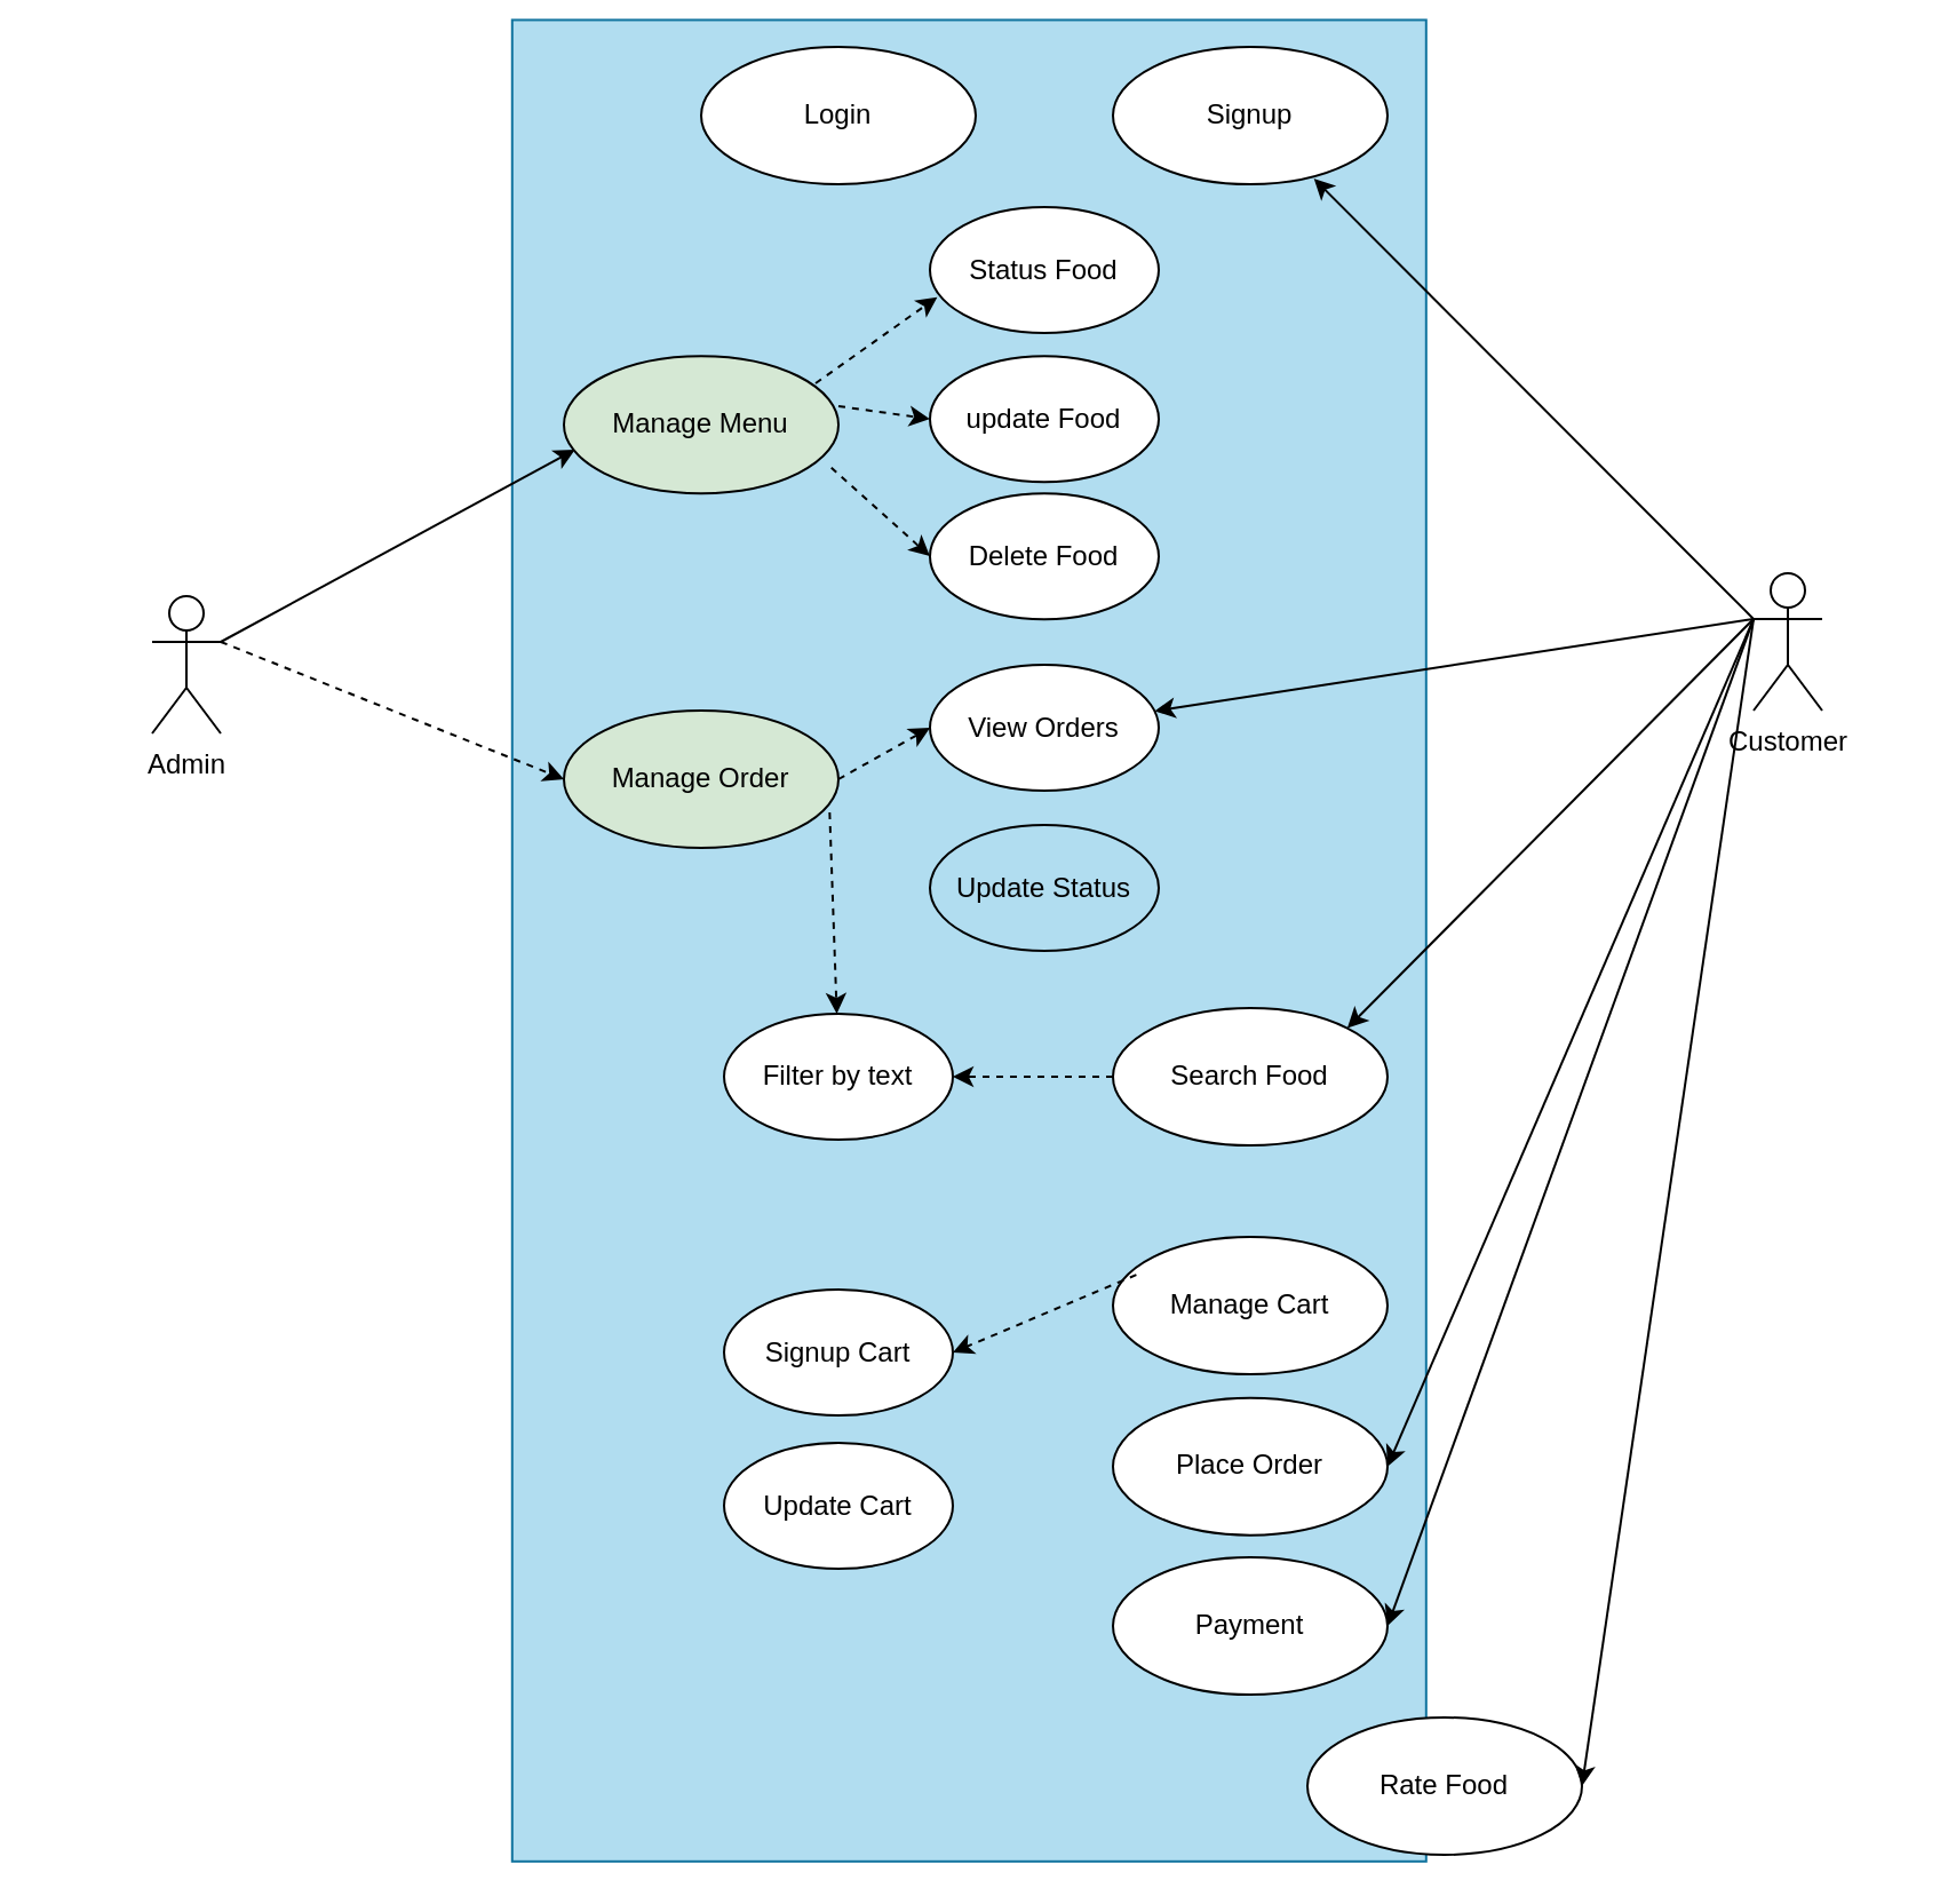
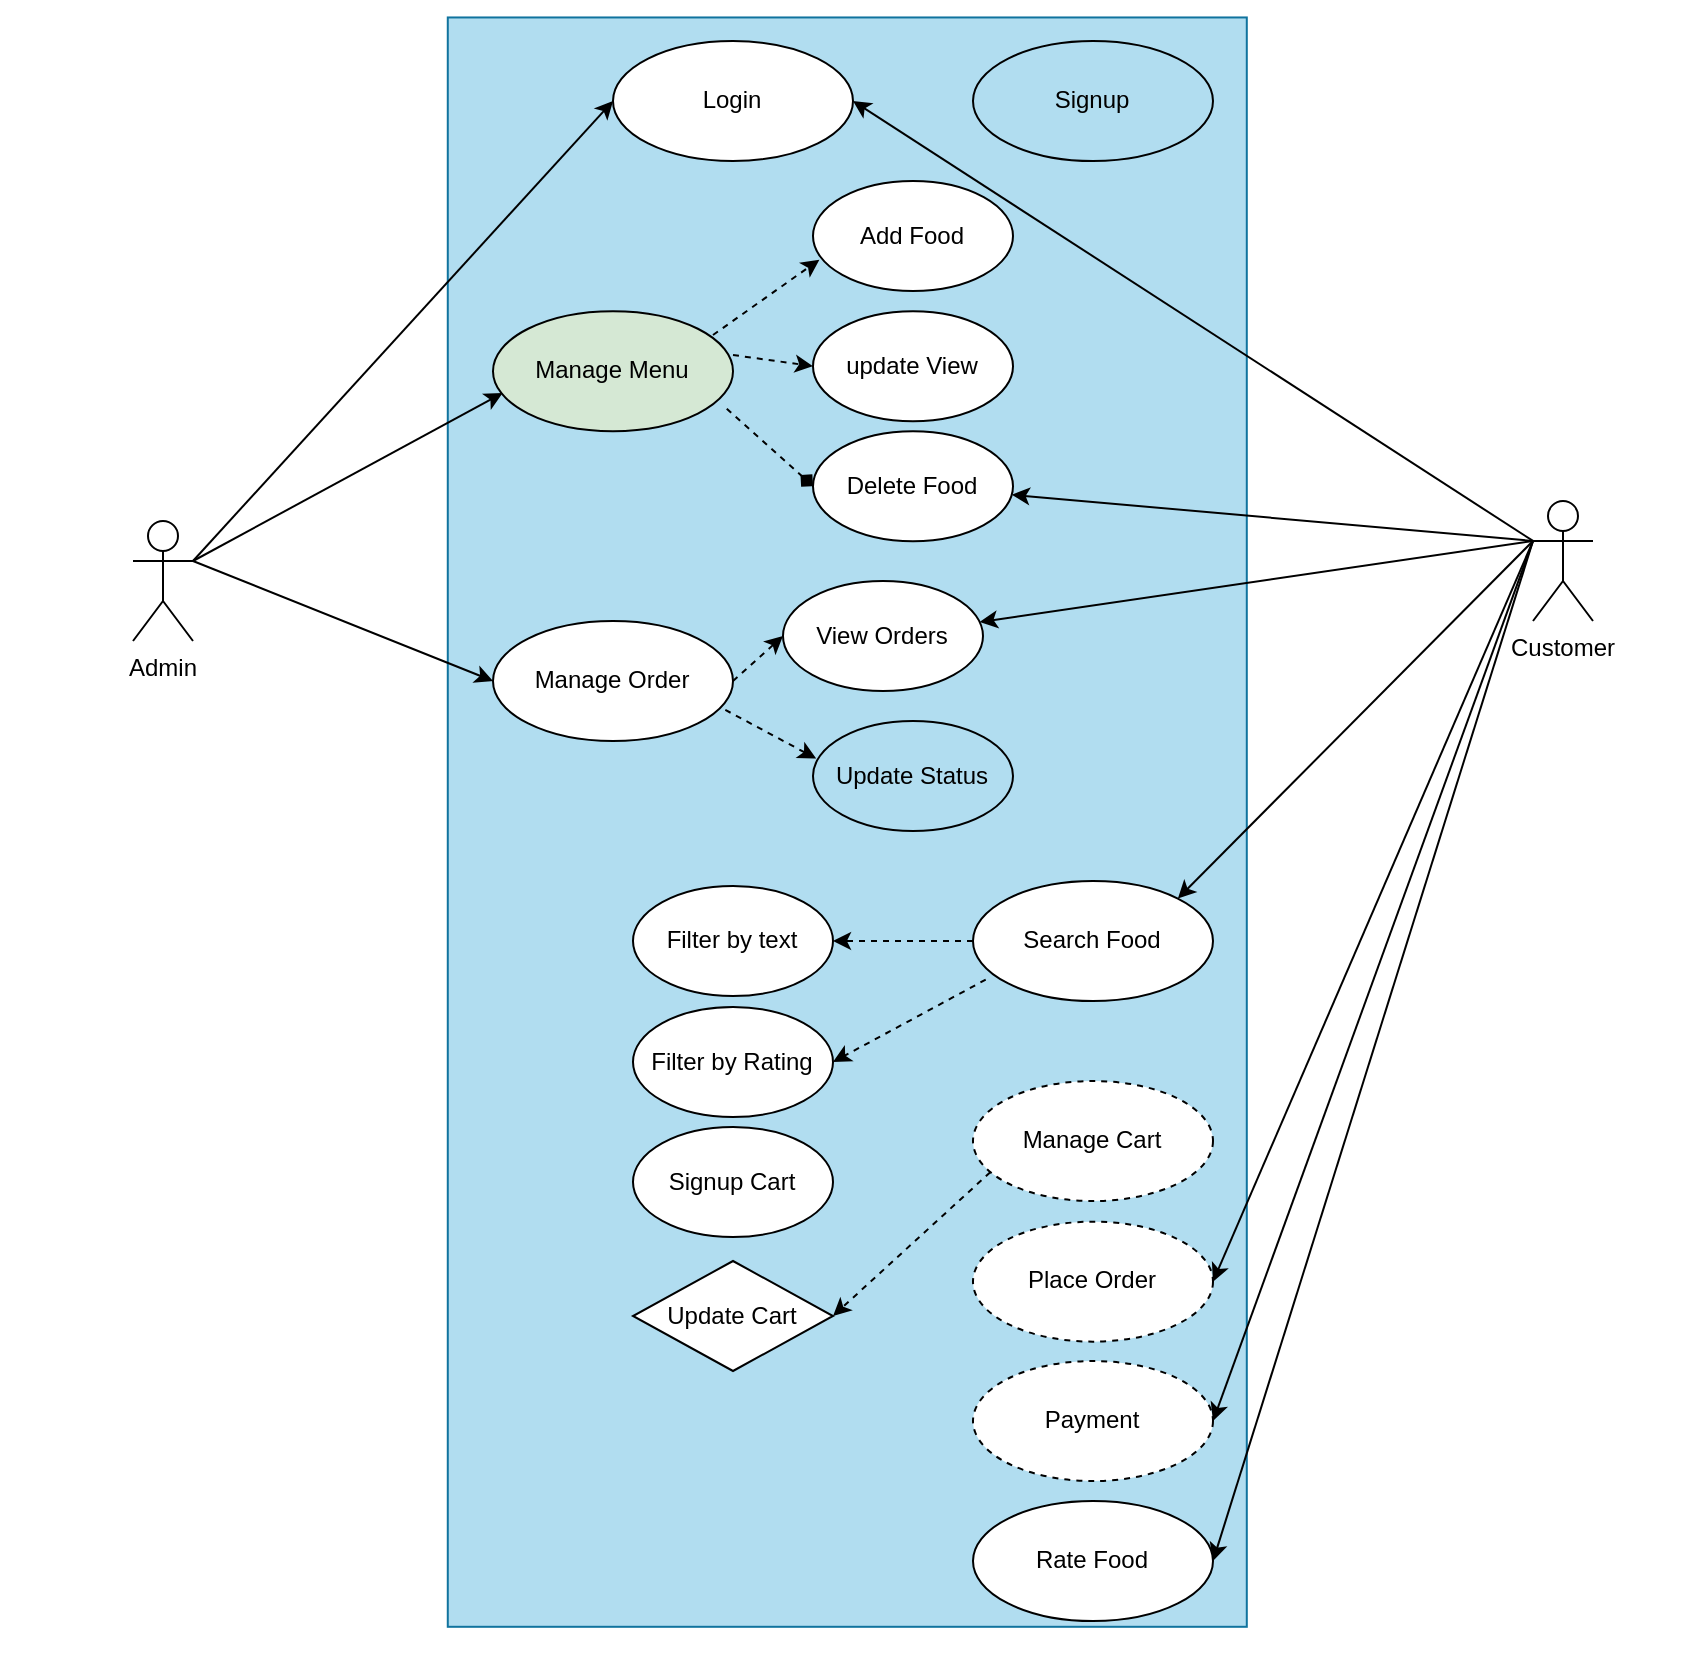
- <mxCell id="38" value="Signup" style="ellipse;whiteSpace=wrap;html=1;" vertex="1" parent="1"><mxGeometry x="486" y="20" width="120" height="60" as="geometry" /></mxCell>
+ <mxCell id="38" value="Signup" style="ellipse;whiteSpace=wrap;html=1;fillColor=#b1ddf0;" vertex="1" parent="1"><mxGeometry x="486" y="20" width="120" height="60" as="geometry" /></mxCell>
- <mxCell id="8" value="Status Food" style="ellipse;whiteSpace=wrap;html=1;" vertex="1" parent="1"><mxGeometry x="406" y="90" width="100" height="55" as="geometry" /></mxCell>
+ <mxCell id="8" value="Add Food" style="ellipse;whiteSpace=wrap;html=1;" vertex="1" parent="1"><mxGeometry x="406" y="90" width="100" height="55" as="geometry" /></mxCell>
+ <mxCell id="11" value="" style="endArrow=classic;html=1;rounded=0;entryX=1;entryY=0.5;entryDx=0;entryDy=0;exitX=0;exitY=0.333;exitDx=0;exitDy=0;exitPerimeter=0;" edge="1" parent="1" source="4" target="6"><mxGeometry width="50" height="50" relative="1" as="geometry"><mxPoint x="626" y="170" as="sourcePoint" /><mxPoint x="676" y="120" as="targetPoint" /></mxGeometry></mxCell>
+ <mxCell id="10" value="" style="endArrow=classic;html=1;rounded=0;exitX=1;exitY=0.333;exitDx=0;exitDy=0;exitPerimeter=0;entryX=0;entryY=0.5;entryDx=0;entryDy=0;" edge="1" parent="1" source="3" target="6"><mxGeometry width="50" height="50" relative="1" as="geometry"><mxPoint x="96" y="270" as="sourcePoint" /><mxPoint x="216" y="70" as="targetPoint" /></mxGeometry></mxCell>
- <mxCell id="39" value="" style="endArrow=classic;html=1;rounded=0;entryX=0.732;entryY=0.959;entryDx=0;entryDy=0;exitX=0;exitY=0.333;exitDx=0;exitDy=0;exitPerimeter=0;entryPerimeter=0;" edge="1" parent="1" source="4" target="38"><mxGeometry width="50" height="50" relative="1" as="geometry"><mxPoint x="776" y="280" as="sourcePoint" /><mxPoint x="436" y="60" as="targetPoint" /></mxGeometry></mxCell>
+ <mxCell id="39" value="" style="endArrow=classic;html=1;rounded=0;exitX=0;exitY=0.333;exitDx=0;exitDy=0;exitPerimeter=0;" edge="1" parent="1" source="4" target="14"><mxGeometry width="50" height="50" relative="1" as="geometry"><mxPoint x="776" y="280" as="sourcePoint" /><mxPoint x="436" y="60" as="targetPoint" /></mxGeometry></mxCell>
- <mxCell id="5" value="update Food" style="ellipse;whiteSpace=wrap;html=1;" vertex="1" parent="1"><mxGeometry x="406" y="155.08" width="100" height="55" as="geometry" /></mxCell>
+ <mxCell id="5" value="update View" style="ellipse;whiteSpace=wrap;html=1;" vertex="1" parent="1"><mxGeometry x="406" y="155.08" width="100" height="55" as="geometry" /></mxCell>
- <mxCell id="32" value="" style="html=1;labelBackgroundColor=#ffffff;startArrow=none;startFill=0;startSize=6;endArrow=classic;endFill=1;endSize=6;jettySize=auto;orthogonalLoop=1;strokeWidth=1;dashed=1;fontSize=14;rounded=0;exitX=0.974;exitY=0.813;exitDx=0;exitDy=0;entryX=0;entryY=0.5;entryDx=0;entryDy=0;exitPerimeter=0;" edge="1" parent="1" source="7" target="14"><mxGeometry width="60" height="60" relative="1" as="geometry"><mxPoint x="376" y="187" as="sourcePoint" /><mxPoint x="429" y="149" as="targetPoint" /></mxGeometry></mxCell>
+ <mxCell id="32" value="" style="html=1;labelBackgroundColor=#ffffff;startArrow=none;startFill=0;startSize=6;endArrow=diamond;endFill=1;endSize=6;jettySize=auto;orthogonalLoop=1;strokeWidth=1;dashed=1;fontSize=14;rounded=0;exitX=0.974;exitY=0.813;exitDx=0;exitDy=0;entryX=0;entryY=0.5;entryDx=0;entryDy=0;exitPerimeter=0;" edge="1" parent="1" source="7" target="14"><mxGeometry width="60" height="60" relative="1" as="geometry"><mxPoint x="376" y="187" as="sourcePoint" /><mxPoint x="429" y="149" as="targetPoint" /></mxGeometry></mxCell>
- <mxCell id="27" value="" style="endArrow=classic;html=1;rounded=0;exitX=1;exitY=0.333;exitDx=0;exitDy=0;exitPerimeter=0;entryX=0;entryY=0.5;entryDx=0;entryDy=0;dashed=1;" edge="1" parent="1" source="3" target="9"><mxGeometry width="50" height="50" relative="1" as="geometry"><mxPoint x="106" y="290" as="sourcePoint" /><mxPoint x="346" y="60" as="targetPoint" /></mxGeometry></mxCell>
+ <mxCell id="27" value="" style="endArrow=classic;html=1;rounded=0;exitX=1;exitY=0.333;exitDx=0;exitDy=0;exitPerimeter=0;entryX=0;entryY=0.5;entryDx=0;entryDy=0;" edge="1" parent="1" source="3" target="9"><mxGeometry width="50" height="50" relative="1" as="geometry"><mxPoint x="106" y="290" as="sourcePoint" /><mxPoint x="346" y="60" as="targetPoint" /></mxGeometry></mxCell>
- <mxCell id="15" value="View Orders" style="ellipse;whiteSpace=wrap;html=1;" vertex="1" parent="1"><mxGeometry x="406" y="290" width="100" height="55" as="geometry" /></mxCell>
+ <mxCell id="15" value="View Orders" style="ellipse;whiteSpace=wrap;html=1;" vertex="1" parent="1"><mxGeometry x="391" y="290" width="100" height="55" as="geometry" /></mxCell>
- <mxCell id="9" value="Manage Order" style="ellipse;whiteSpace=wrap;html=1;fillColor=#d5e8d4;" vertex="1" parent="1"><mxGeometry x="246" y="310" width="120" height="60" as="geometry" /></mxCell>
+ <mxCell id="9" value="Manage Order" style="ellipse;whiteSpace=wrap;html=1;" vertex="1" parent="1"><mxGeometry x="246" y="310" width="120" height="60" as="geometry" /></mxCell>
- <mxCell id="28" value="" style="html=1;labelBackgroundColor=#ffffff;startArrow=none;startFill=0;startSize=6;endArrow=classic;endFill=1;endSize=6;jettySize=auto;orthogonalLoop=1;strokeWidth=1;dashed=1;fontSize=14;rounded=0;exitX=0.968;exitY=0.741;exitDx=0;exitDy=0;exitPerimeter=0;" edge="1" parent="1" source="9" target="17"><mxGeometry width="60" height="60" relative="1" as="geometry"><mxPoint x="396" y="440" as="sourcePoint" /><mxPoint x="456" y="380" as="targetPoint" /></mxGeometry></mxCell>
+ <mxCell id="28" value="" style="html=1;labelBackgroundColor=#ffffff;startArrow=none;startFill=0;startSize=6;endArrow=classic;endFill=1;endSize=6;jettySize=auto;orthogonalLoop=1;strokeWidth=1;dashed=1;fontSize=14;rounded=0;exitX=0.968;exitY=0.741;exitDx=0;exitDy=0;exitPerimeter=0;entryX=0.016;entryY=0.341;entryDx=0;entryDy=0;entryPerimeter=0;" edge="1" parent="1" source="9" target="16"><mxGeometry width="60" height="60" relative="1" as="geometry"><mxPoint x="396" y="440" as="sourcePoint" /><mxPoint x="456" y="380" as="targetPoint" /></mxGeometry></mxCell>
+ <mxCell id="34" value="" style="html=1;labelBackgroundColor=#ffffff;startArrow=none;startFill=0;startSize=6;endArrow=classic;endFill=1;endSize=6;jettySize=auto;orthogonalLoop=1;strokeWidth=1;dashed=1;fontSize=14;rounded=0;exitX=0.053;exitY=0.822;exitDx=0;exitDy=0;entryX=1;entryY=0.5;entryDx=0;entryDy=0;exitPerimeter=0;" edge="1" parent="1" source="12" target="18"><mxGeometry width="60" height="60" relative="1" as="geometry"><mxPoint x="496" y="480" as="sourcePoint" /><mxPoint x="426" y="480" as="targetPoint" /></mxGeometry></mxCell>
+ <mxCell id="18" value="Filter by Rating" style="ellipse;whiteSpace=wrap;html=1;" vertex="1" parent="1"><mxGeometry x="316" y="503" width="100" height="55" as="geometry" /></mxCell>
- <mxCell id="13" value="Manage Cart" style="ellipse;whiteSpace=wrap;html=1;" vertex="1" parent="1"><mxGeometry x="486" y="540" width="120" height="60" as="geometry" /></mxCell>
+ <mxCell id="13" value="Manage Cart" style="ellipse;whiteSpace=wrap;html=1;dashed=1;" vertex="1" parent="1"><mxGeometry x="486" y="540" width="120" height="60" as="geometry" /></mxCell>
- <mxCell id="35" value="" style="html=1;labelBackgroundColor=#ffffff;startArrow=none;startFill=0;startSize=6;endArrow=classic;endFill=1;endSize=6;jettySize=auto;orthogonalLoop=1;strokeWidth=1;dashed=1;fontSize=14;rounded=0;exitX=0.085;exitY=0.276;exitDx=0;exitDy=0;entryX=1;entryY=0.5;entryDx=0;entryDy=0;exitPerimeter=0;" edge="1" parent="1" source="13" target="19"><mxGeometry width="60" height="60" relative="1" as="geometry"><mxPoint x="506" y="490" as="sourcePoint" /><mxPoint x="426" y="541" as="targetPoint" /></mxGeometry></mxCell>
+ <mxCell id="36" value="" style="html=1;labelBackgroundColor=#ffffff;startArrow=none;startFill=0;startSize=6;endArrow=classic;endFill=1;endSize=6;jettySize=auto;orthogonalLoop=1;strokeWidth=1;dashed=1;fontSize=14;rounded=0;exitX=0.072;exitY=0.76;exitDx=0;exitDy=0;entryX=1;entryY=0.5;entryDx=0;entryDy=0;exitPerimeter=0;" edge="1" parent="1" source="13" target="20"><mxGeometry width="60" height="60" relative="1" as="geometry"><mxPoint x="506" y="597" as="sourcePoint" /><mxPoint x="426" y="601" as="targetPoint" /></mxGeometry></mxCell>
- <mxCell id="21" value="Place Order" style="ellipse;whiteSpace=wrap;html=1;" vertex="1" parent="1"><mxGeometry x="486" y="610.32" width="120" height="60" as="geometry" /></mxCell>
+ <mxCell id="21" value="Place Order" style="ellipse;whiteSpace=wrap;html=1;dashed=1;" vertex="1" parent="1"><mxGeometry x="486" y="610.32" width="120" height="60" as="geometry" /></mxCell>
- <mxCell id="20" value="Update Cart" style="ellipse;whiteSpace=wrap;html=1;" vertex="1" parent="1"><mxGeometry x="316" y="630" width="100" height="55" as="geometry" /></mxCell>
+ <mxCell id="20" value="Update Cart" style="rhombus;whiteSpace=wrap;html=1;" vertex="1" parent="1"><mxGeometry x="316" y="630" width="100" height="55" as="geometry" /></mxCell>
- <mxCell id="40" value="Payment" style="ellipse;whiteSpace=wrap;html=1;" vertex="1" parent="1"><mxGeometry x="486" y="680" width="120" height="60" as="geometry" /></mxCell>
+ <mxCell id="40" value="Payment" style="ellipse;whiteSpace=wrap;html=1;dashed=1;" vertex="1" parent="1"><mxGeometry x="486" y="680" width="120" height="60" as="geometry" /></mxCell>
- <mxCell id="22" value="Rate Food" style="ellipse;whiteSpace=wrap;html=1;" vertex="1" parent="1"><mxGeometry x="571" y="750" width="120" height="60" as="geometry" /></mxCell>
+ <mxCell id="22" value="Rate Food" style="ellipse;whiteSpace=wrap;html=1;" vertex="1" parent="1"><mxGeometry x="486" y="750" width="120" height="60" as="geometry" /></mxCell>
